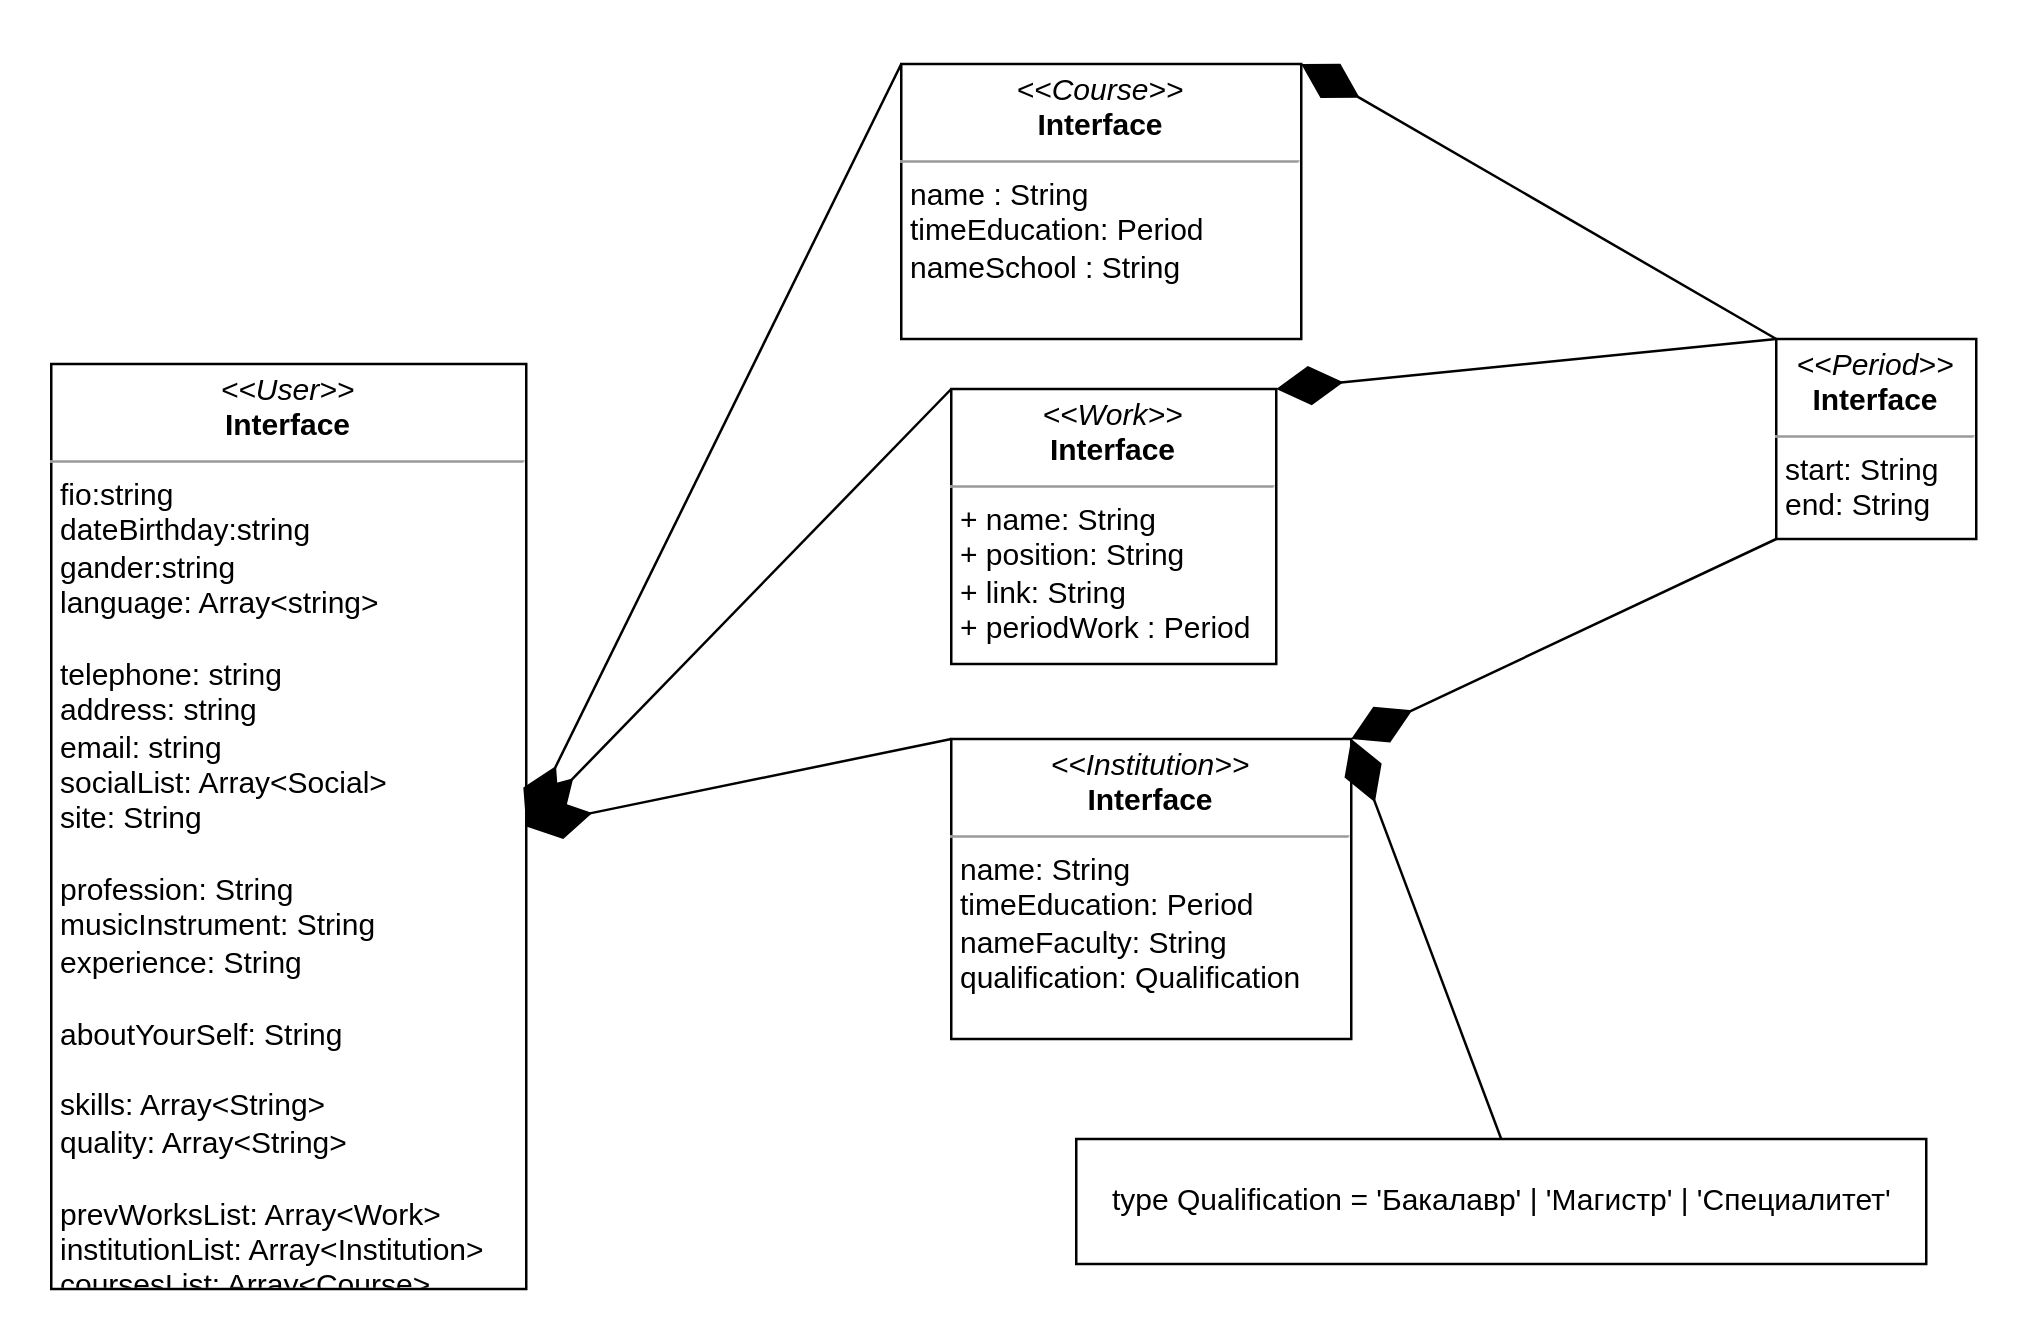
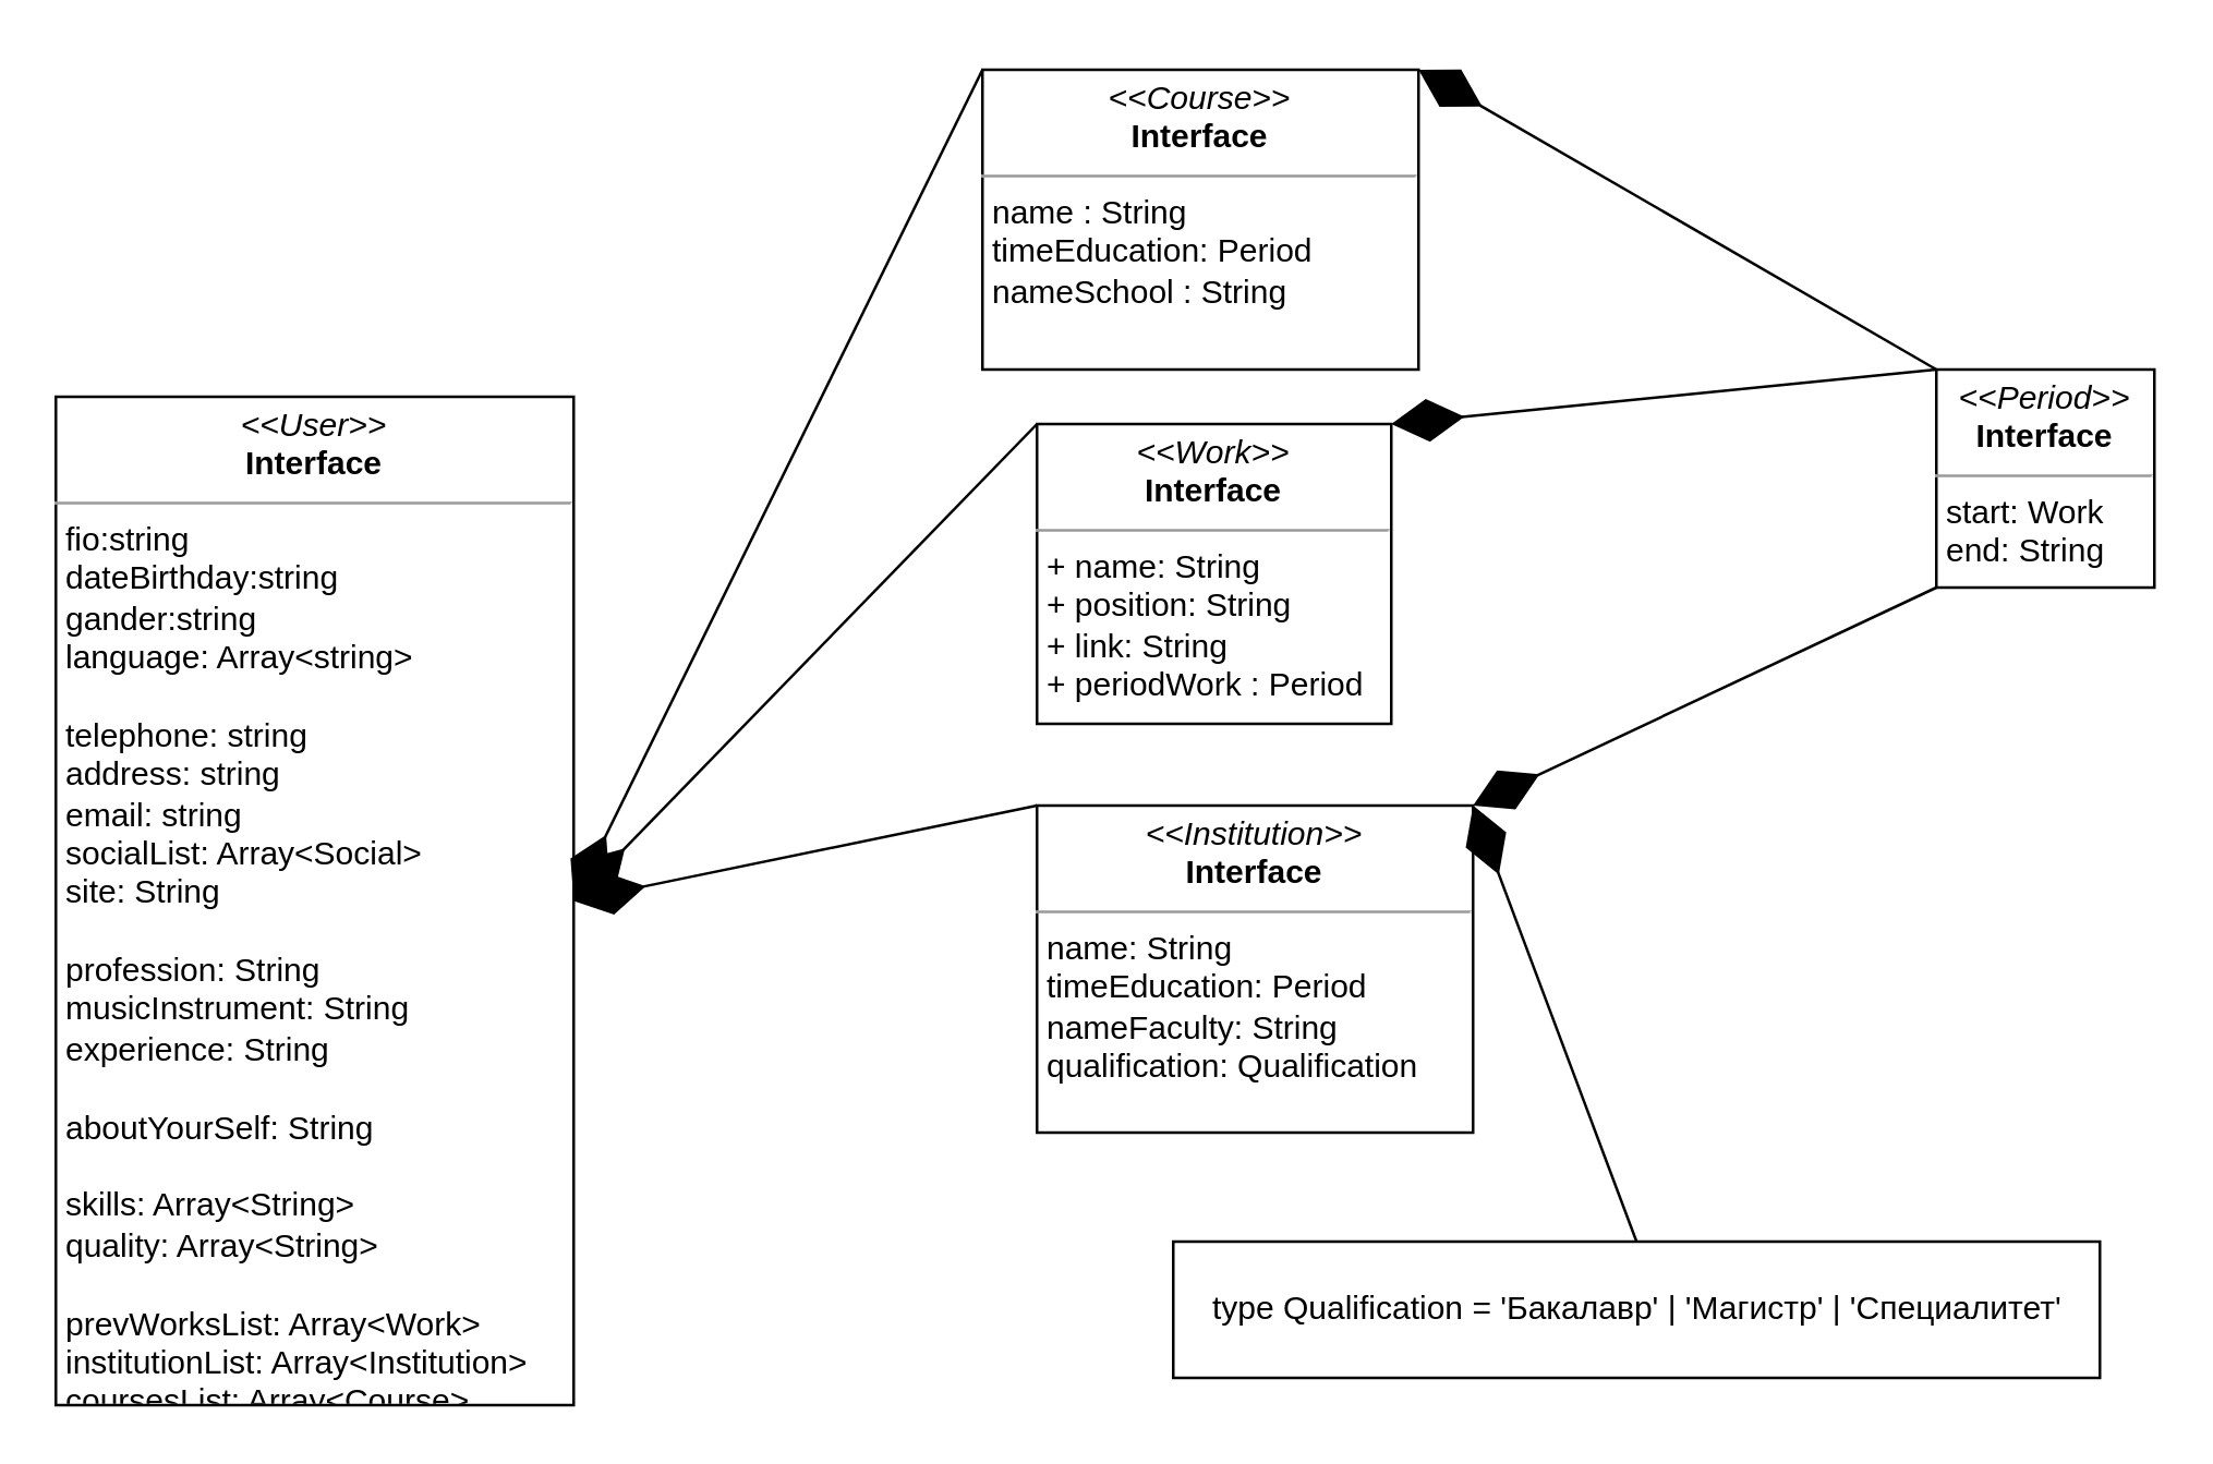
- <mxCell id="4" value="&lt;p style=&quot;margin: 0px ; margin-top: 4px ; text-align: center&quot;&gt;&lt;i&gt;&amp;lt;&amp;lt;Period&amp;gt;&amp;gt;&lt;/i&gt;&lt;br&gt;&lt;b&gt;Interface&lt;/b&gt;&lt;/p&gt;&lt;hr size=&quot;1&quot;&gt;&lt;p style=&quot;margin: 0px ; margin-left: 4px&quot;&gt;start: String&lt;/p&gt;&lt;p style=&quot;margin: 0px ; margin-left: 4px&quot;&gt;end: String&lt;/p&gt;" style="verticalAlign=top;align=left;overflow=fill;fontSize=12;fontFamily=Helvetica;html=1;" vertex="1" parent="1"><mxGeometry x="710" y="130" width="80" height="80" as="geometry" /></mxCell>
+ <mxCell id="4" value="&lt;p style=&quot;margin: 0px ; margin-top: 4px ; text-align: center&quot;&gt;&lt;i&gt;&amp;lt;&amp;lt;Period&amp;gt;&amp;gt;&lt;/i&gt;&lt;br&gt;&lt;b&gt;Interface&lt;/b&gt;&lt;/p&gt;&lt;hr size=&quot;1&quot;&gt;&lt;p style=&quot;margin: 0px ; margin-left: 4px&quot;&gt;start: Work&lt;/p&gt;&lt;p style=&quot;margin: 0px ; margin-left: 4px&quot;&gt;end: String&lt;/p&gt;" style="verticalAlign=top;align=left;overflow=fill;fontSize=12;fontFamily=Helvetica;html=1;" vertex="1" parent="1"><mxGeometry x="710" y="130" width="80" height="80" as="geometry" /></mxCell>
